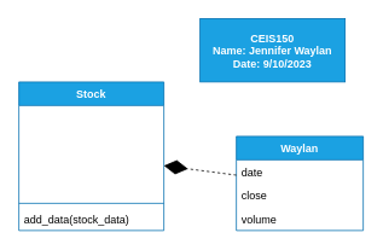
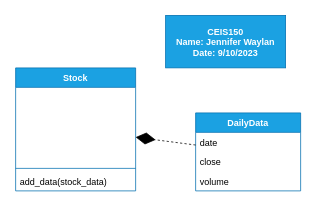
- <mxCell id="9" value="Waylan" style="swimlane;fontStyle=1;childLayout=stackLayout;horizontal=1;startSize=26;fillColor=#1ba1e2;horizontalStack=0;resizeParent=1;resizeParentMax=0;resizeLast=0;collapsible=1;marginBottom=0;fontColor=#ffffff;strokeColor=#006EAF;swimlaneFillColor=default;" vertex="1" parent="1"><mxGeometry x="260" y="150" width="140" height="104" as="geometry" /></mxCell>
+ <mxCell id="9" value="DailyData" style="swimlane;fontStyle=1;childLayout=stackLayout;horizontal=1;startSize=26;fillColor=#1ba1e2;horizontalStack=0;resizeParent=1;resizeParentMax=0;resizeLast=0;collapsible=1;marginBottom=0;fontColor=#ffffff;strokeColor=#006EAF;swimlaneFillColor=default;" vertex="1" parent="1"><mxGeometry x="260" y="150" width="140" height="104" as="geometry" /></mxCell>
